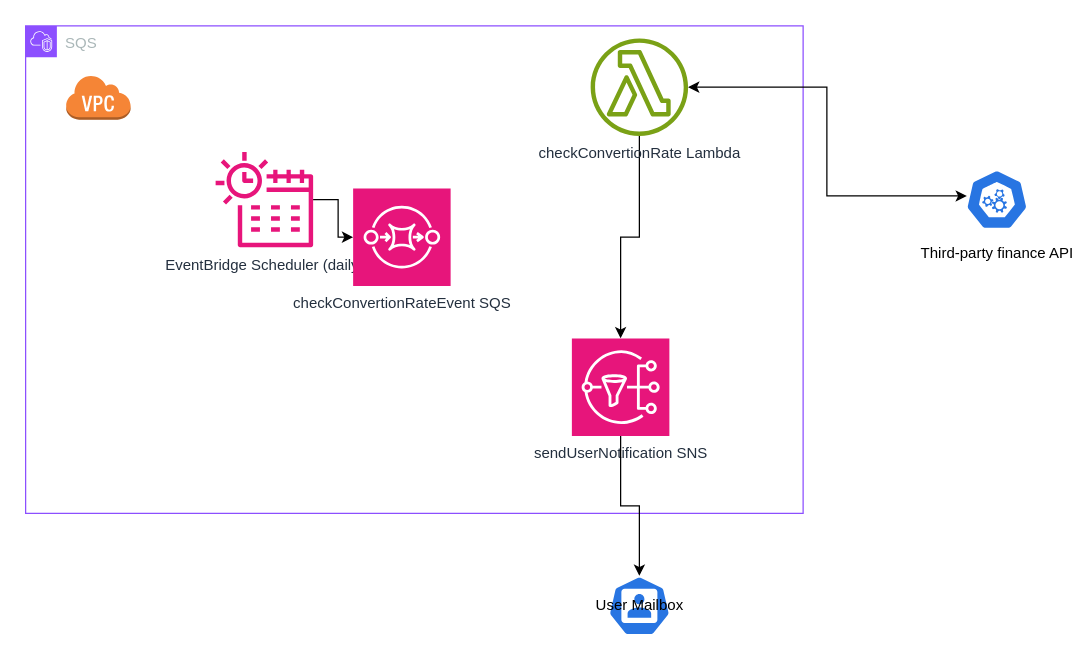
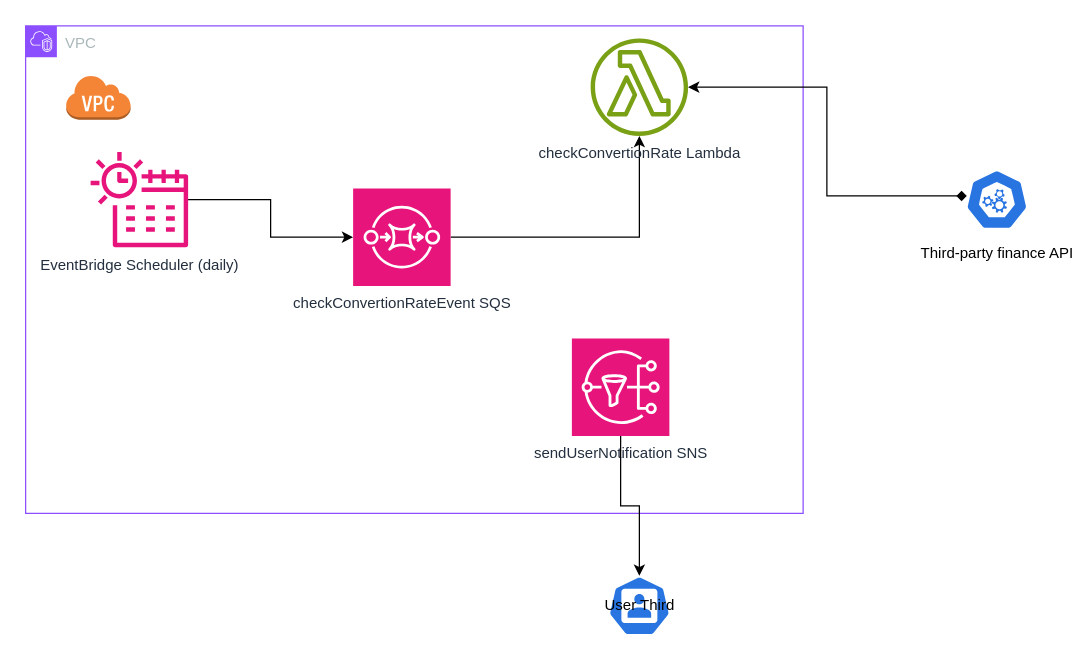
- <mxCell id="5" value="SQS" style="points=[[0,0],[0.25,0],[0.5,0],[0.75,0],[1,0],[1,0.25],[1,0.5],[1,0.75],[1,1],[0.75,1],[0.5,1],[0.25,1],[0,1],[0,0.75],[0,0.5],[0,0.25]];outlineConnect=0;gradientColor=none;html=1;whiteSpace=wrap;fontSize=12;fontStyle=0;container=1;pointerEvents=0;collapsible=0;recursiveResize=0;shape=mxgraph.aws4.group;grIcon=mxgraph.aws4.group_vpc2;strokeColor=#8C4FFF;fillColor=none;verticalAlign=top;align=left;spacingLeft=30;fontColor=#AAB7B8;dashed=0;" vertex="1" parent="1"><mxGeometry x="20" y="20" width="622" height="390" as="geometry" /></mxCell>
+ <mxCell id="5" value="VPC" style="points=[[0,0],[0.25,0],[0.5,0],[0.75,0],[1,0],[1,0.25],[1,0.5],[1,0.75],[1,1],[0.75,1],[0.5,1],[0.25,1],[0,1],[0,0.75],[0,0.5],[0,0.25]];outlineConnect=0;gradientColor=none;html=1;whiteSpace=wrap;fontSize=12;fontStyle=0;container=1;pointerEvents=0;collapsible=0;recursiveResize=0;shape=mxgraph.aws4.group;grIcon=mxgraph.aws4.group_vpc2;strokeColor=#8C4FFF;fillColor=none;verticalAlign=top;align=left;spacingLeft=30;fontColor=#AAB7B8;dashed=0;" vertex="1" parent="1"><mxGeometry x="20" y="20" width="622" height="390" as="geometry" /></mxCell>
- <mxCell id="13" style="edgeStyle=orthogonalEdgeStyle;rounded=0;orthogonalLoop=1;jettySize=auto;html=1;entryX=0.02;entryY=0.438;entryDx=0;entryDy=0;entryPerimeter=0;startArrow=classic;startFill=1;" edge="1" parent="1" source="9" target="12"><mxGeometry relative="1" as="geometry" /></mxCell>
+ <mxCell id="13" style="edgeStyle=orthogonalEdgeStyle;rounded=0;orthogonalLoop=1;jettySize=auto;html=1;entryX=0.02;entryY=0.438;entryDx=0;entryDy=0;entryPerimeter=0;startArrow=classic;startFill=1;endArrow=diamond;" edge="1" parent="1" source="9" target="12"><mxGeometry relative="1" as="geometry" /></mxCell>
- <mxCell id="2" value="EventBridge Scheduler (daily)" style="sketch=0;outlineConnect=0;fontColor=#232F3E;gradientColor=none;fillColor=#E7157B;strokeColor=none;dashed=0;verticalLabelPosition=bottom;verticalAlign=top;align=center;html=1;fontSize=12;fontStyle=0;aspect=fixed;pointerEvents=1;shape=mxgraph.aws4.eventbridge_scheduler;" vertex="1" parent="1"><mxGeometry x="172" y="120" width="78" height="78" as="geometry" /></mxCell>
+ <mxCell id="2" value="EventBridge Scheduler (daily)" style="sketch=0;outlineConnect=0;fontColor=#232F3E;gradientColor=none;fillColor=#E7157B;strokeColor=none;dashed=0;verticalLabelPosition=bottom;verticalAlign=top;align=center;html=1;fontSize=12;fontStyle=0;aspect=fixed;pointerEvents=1;shape=mxgraph.aws4.eventbridge_scheduler;" vertex="1" parent="1"><mxGeometry x="72" y="120" width="78" height="78" as="geometry" /></mxCell>
+ <mxCell id="6" style="edgeStyle=orthogonalEdgeStyle;rounded=0;orthogonalLoop=1;jettySize=auto;html=1;" edge="1" parent="5" source="7" target="9"><mxGeometry relative="1" as="geometry" /></mxCell>
- <mxCell id="8" style="edgeStyle=orthogonalEdgeStyle;rounded=0;orthogonalLoop=1;jettySize=auto;html=1;" edge="1" parent="5" source="9" target="10"><mxGeometry relative="1" as="geometry" /></mxCell>
- <mxCell id="3" value="User Mailbox" style="aspect=fixed;sketch=0;html=1;dashed=0;whitespace=wrap;fillColor=#2875E2;strokeColor=#ffffff;points=[[0.005,0.63,0],[0.1,0.2,0],[0.9,0.2,0],[0.5,0,0],[0.995,0.63,0],[0.72,0.99,0],[0.5,1,0],[0.28,0.99,0]];shape=mxgraph.kubernetes.icon2;prIcon=user" vertex="1" parent="1"><mxGeometry x="486" y="460" width="50" height="48" as="geometry" /></mxCell>
+ <mxCell id="3" value="User Third" style="aspect=fixed;sketch=0;html=1;dashed=0;whitespace=wrap;fillColor=#2875E2;strokeColor=#ffffff;points=[[0.005,0.63,0],[0.1,0.2,0],[0.9,0.2,0],[0.5,0,0],[0.995,0.63,0],[0.72,0.99,0],[0.5,1,0],[0.28,0.99,0]];shape=mxgraph.kubernetes.icon2;prIcon=user" vertex="1" parent="1"><mxGeometry x="486" y="460" width="50" height="48" as="geometry" /></mxCell>
